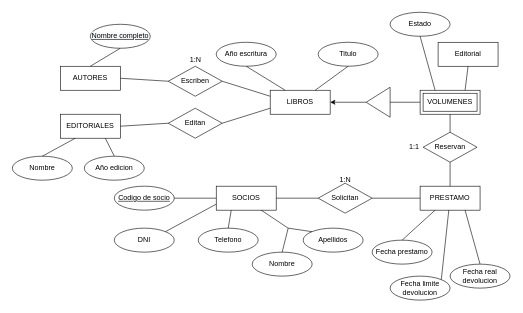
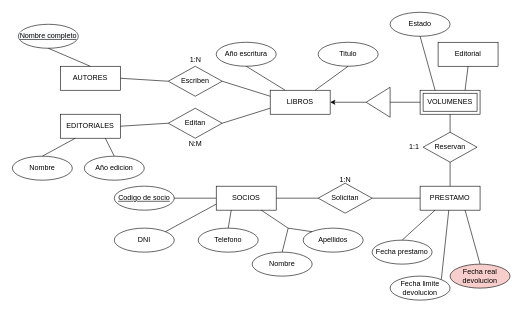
- <mxCell id="41" value="&#10;&#10;&lt;span style=&quot;color: rgb(0, 0, 0); font-family: helvetica; font-size: 12px; font-style: normal; font-weight: 400; letter-spacing: normal; text-align: center; text-indent: 0px; text-transform: none; word-spacing: 0px; background-color: rgb(248, 249, 250); display: inline; float: none;&quot;&gt;Nombre completo&lt;/span&gt;&#10;&#10;" style="ellipse;whiteSpace=wrap;html=1;align=center;fontStyle=4;" vertex="1" parent="1"><mxGeometry x="150" y="40" width="100" height="40" as="geometry" /></mxCell>
+ <mxCell id="41" value="&#10;&#10;&lt;span style=&quot;color: rgb(0, 0, 0); font-family: helvetica; font-size: 12px; font-style: normal; font-weight: 400; letter-spacing: normal; text-align: center; text-indent: 0px; text-transform: none; word-spacing: 0px; background-color: rgb(248, 249, 250); display: inline; float: none;&quot;&gt;Nombre completo&lt;/span&gt;&#10;&#10;" style="ellipse;whiteSpace=wrap;html=1;align=center;fontStyle=4;" vertex="1" parent="1"><mxGeometry x="30" y="40" width="100" height="40" as="geometry" /></mxCell>
+ <mxCell id="55" value="N:M" style="text;html=1;resizable=0;autosize=1;align=center;verticalAlign=middle;points=[];fillColor=none;strokeColor=none;rounded=0;" vertex="1" parent="1"><mxGeometry x="305" y="230" width="40" height="20" as="geometry" /></mxCell>
- <mxCell id="50" value="Fecha real devolucion" style="ellipse;whiteSpace=wrap;html=1;align=center;" vertex="1" parent="1"><mxGeometry x="750" y="440" width="100" height="40" as="geometry" /></mxCell>
+ <mxCell id="50" value="Fecha real devolucion" style="ellipse;whiteSpace=wrap;html=1;align=center;fillColor=#f8cecc;" vertex="1" parent="1"><mxGeometry x="750" y="440" width="100" height="40" as="geometry" /></mxCell>
